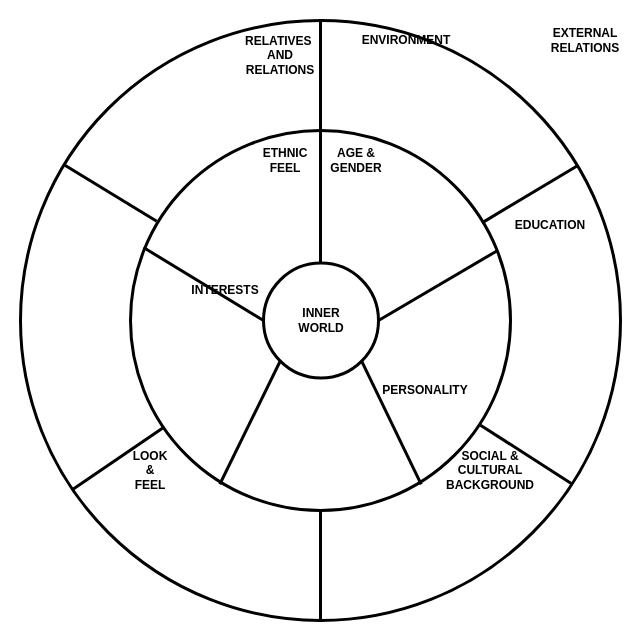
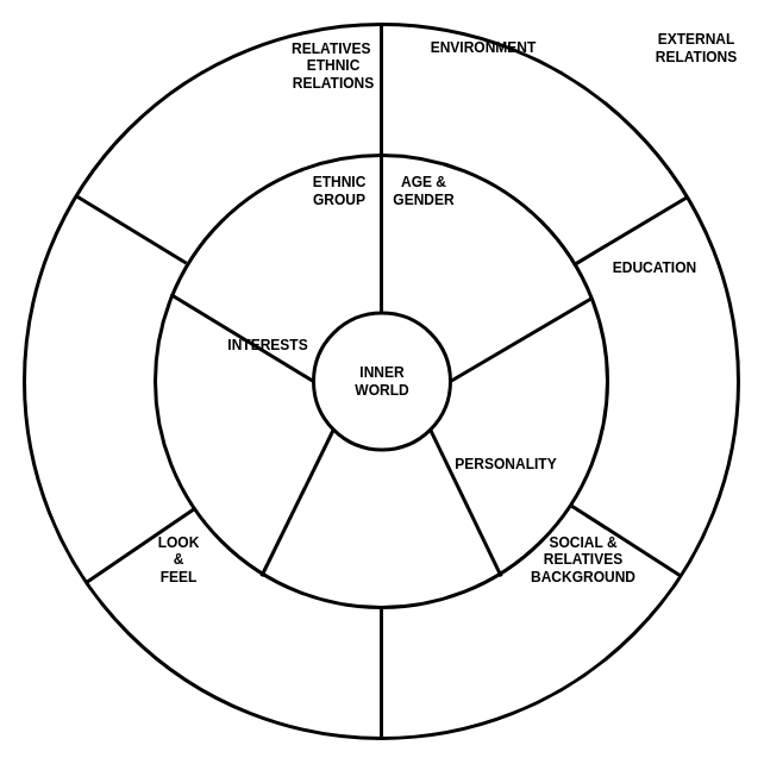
- <mxCell id="17" value="&lt;b&gt;RELATIVES&amp;nbsp;&lt;br&gt;AND RELATIONS&lt;/b&gt;" style="text;html=1;strokeColor=none;fillColor=none;align=center;verticalAlign=middle;whiteSpace=wrap;rounded=0;" parent="1" vertex="1"><mxGeometry x="250" y="30" width="60" height="50" as="geometry" /></mxCell>
+ <mxCell id="17" value="&lt;b&gt;RELATIVES&amp;nbsp;&lt;br&gt;ETHNIC RELATIONS&lt;/b&gt;" style="text;html=1;strokeColor=none;fillColor=none;align=center;verticalAlign=middle;whiteSpace=wrap;rounded=0;" parent="1" vertex="1"><mxGeometry x="250" y="30" width="60" height="50" as="geometry" /></mxCell>
- <mxCell id="24" value="&lt;b&gt;ETHNIC FEEL&lt;/b&gt;" style="text;html=1;strokeColor=none;fillColor=none;align=center;verticalAlign=middle;whiteSpace=wrap;rounded=0;" parent="1" vertex="1"><mxGeometry x="250" y="145" width="70" height="30" as="geometry" /></mxCell>
+ <mxCell id="24" value="&lt;b&gt;ETHNIC GROUP&lt;/b&gt;" style="text;html=1;strokeColor=none;fillColor=none;align=center;verticalAlign=middle;whiteSpace=wrap;rounded=0;" parent="1" vertex="1"><mxGeometry x="250" y="145" width="70" height="30" as="geometry" /></mxCell>
- <mxCell id="22" value="&lt;b&gt;SOCIAL &amp;amp; CULTURAL BACKGROUND&lt;/b&gt;" style="text;html=1;strokeColor=none;fillColor=none;align=center;verticalAlign=middle;whiteSpace=wrap;rounded=0;" parent="1" vertex="1"><mxGeometry x="430" y="450" width="120" height="40" as="geometry" /></mxCell>
+ <mxCell id="22" value="&lt;b&gt;SOCIAL &amp;amp; RELATIVES BACKGROUND&lt;/b&gt;" style="text;html=1;strokeColor=none;fillColor=none;align=center;verticalAlign=middle;whiteSpace=wrap;rounded=0;" parent="1" vertex="1"><mxGeometry x="430" y="450" width="120" height="40" as="geometry" /></mxCell>
